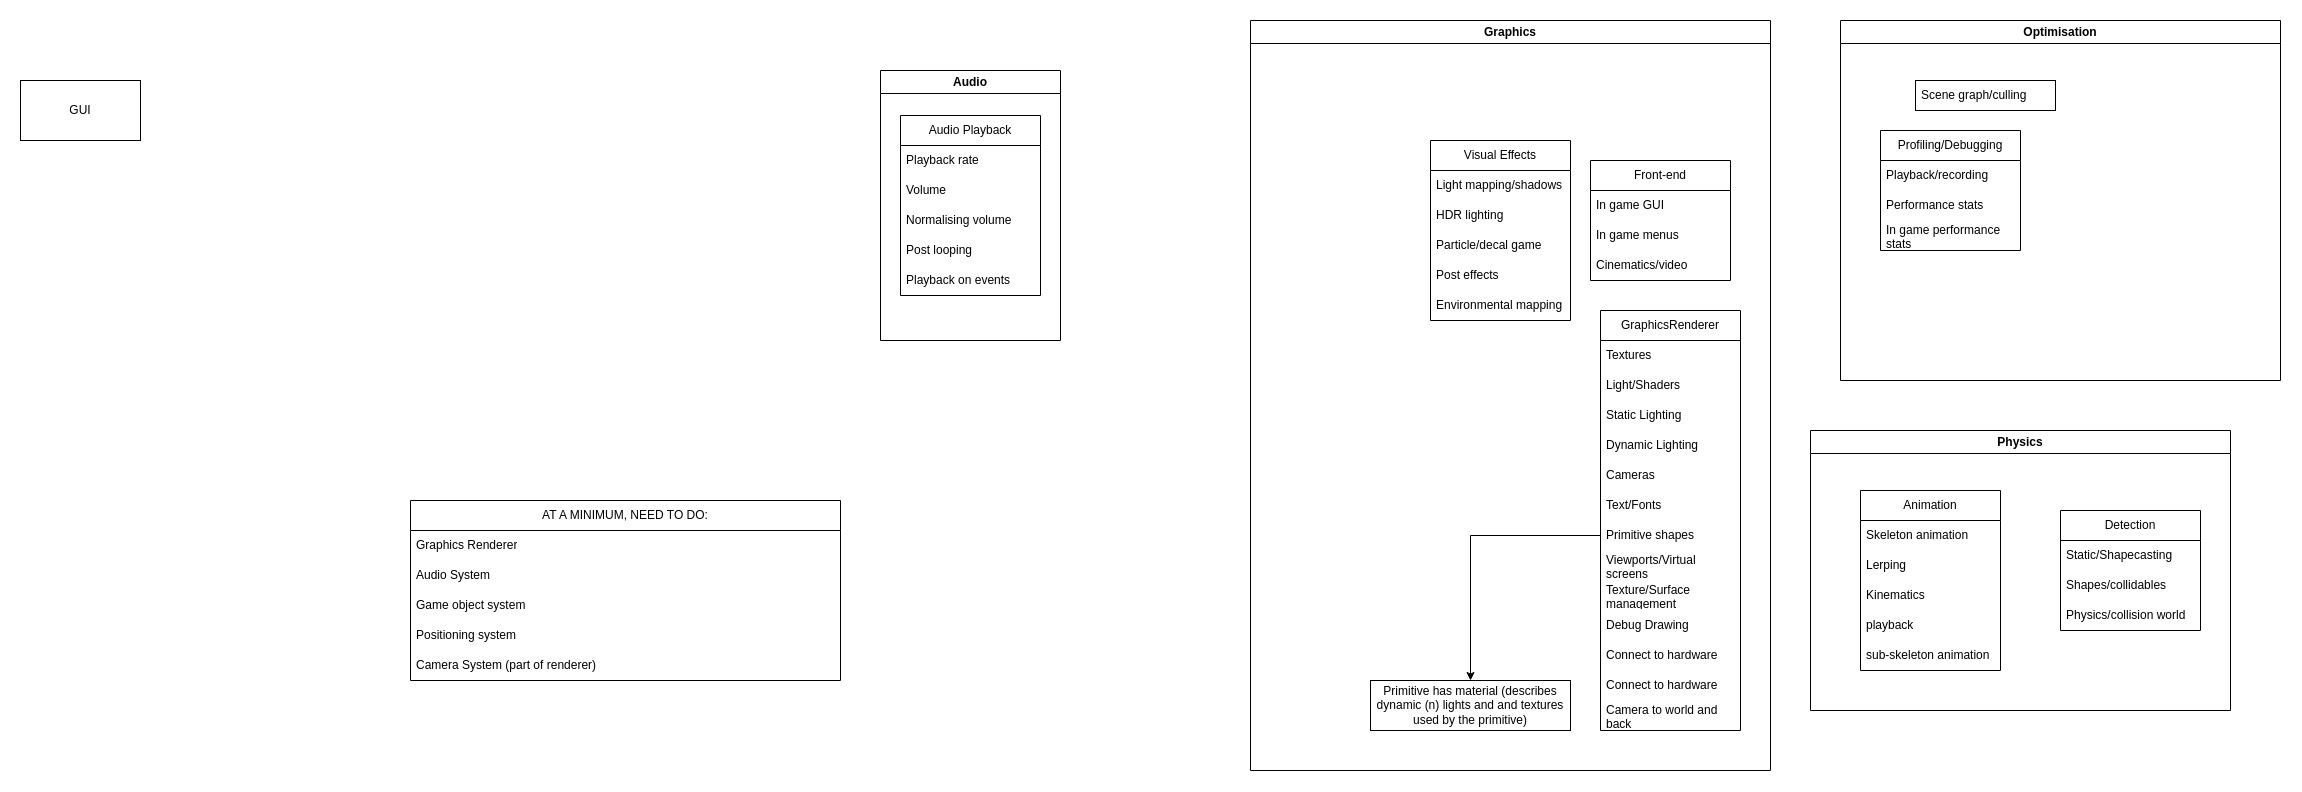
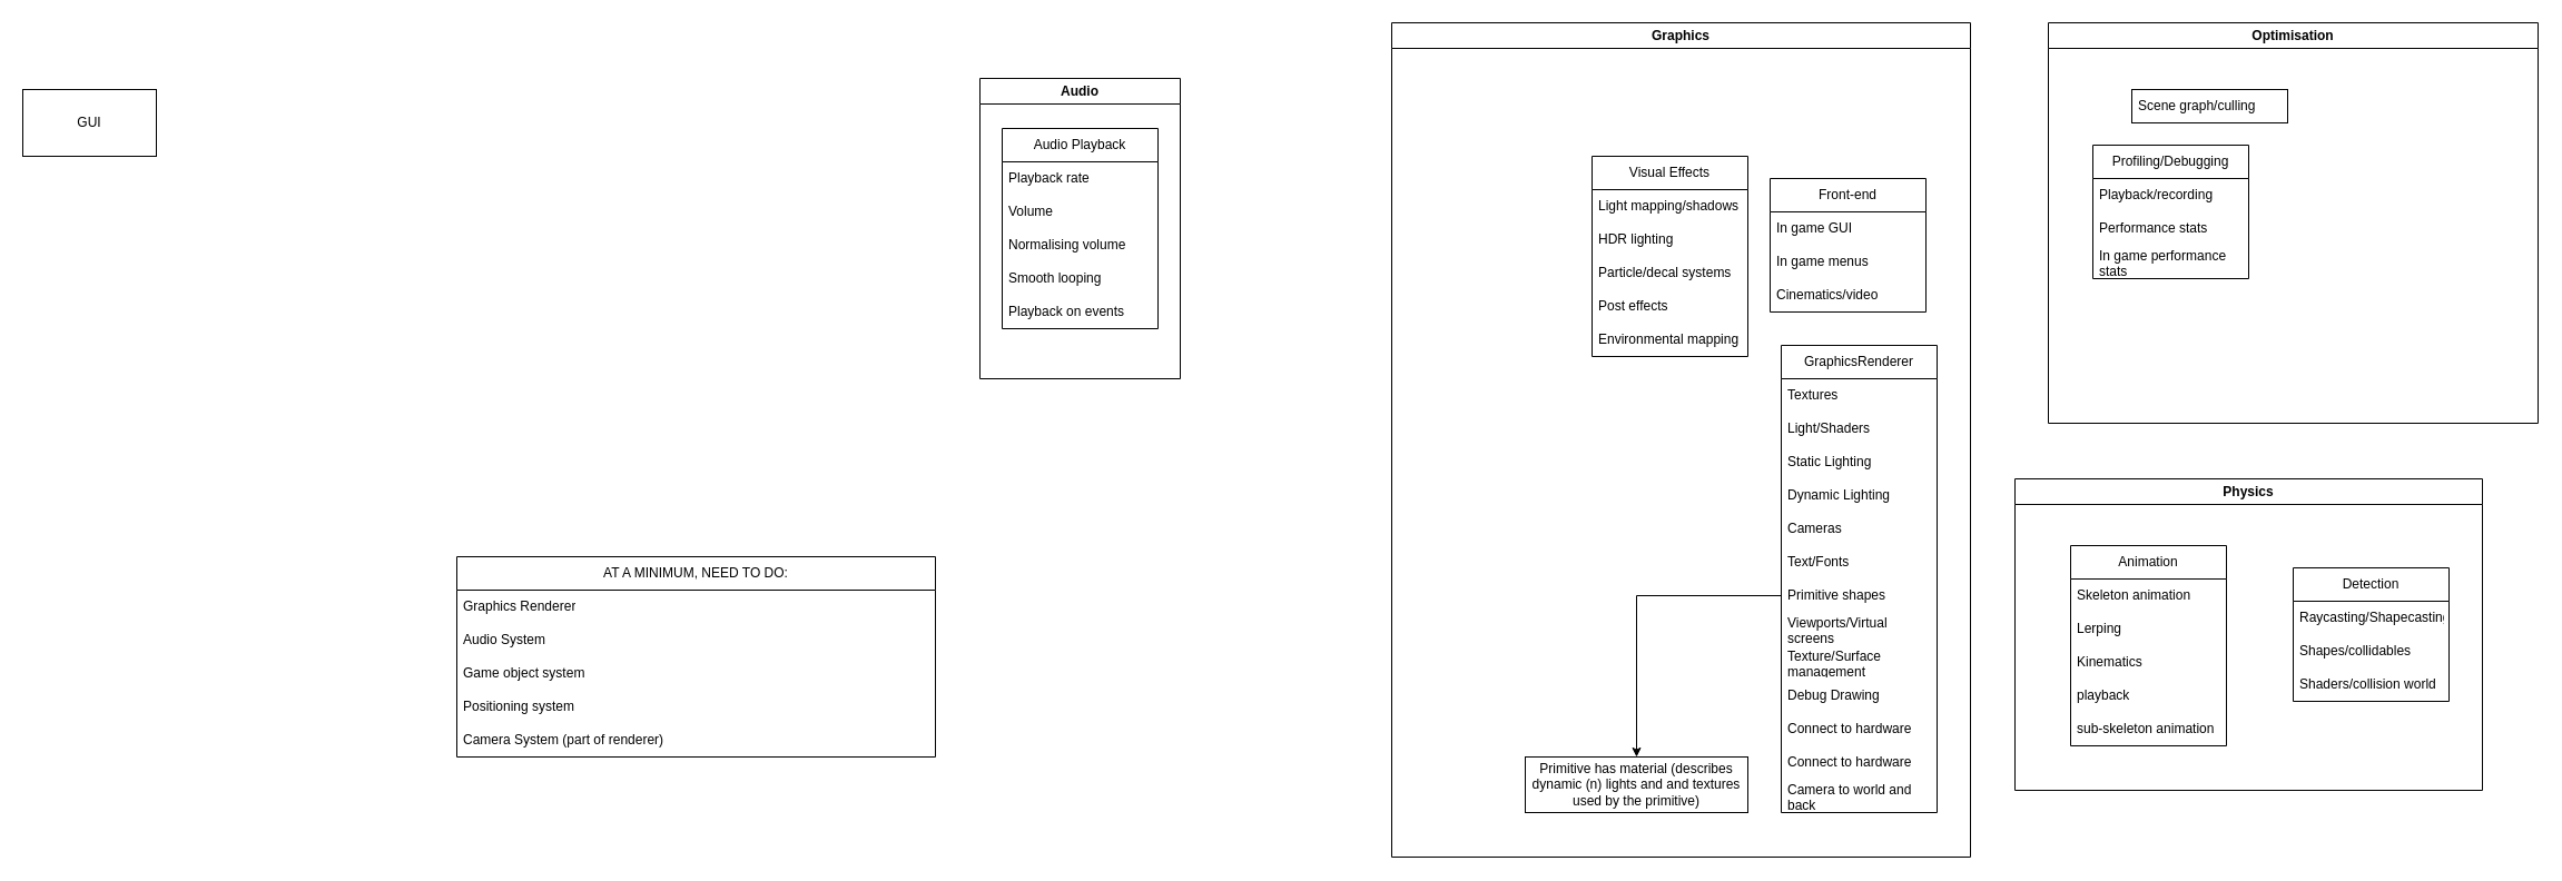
- <mxCell id="22" value="Particle/decal game" style="text;strokeColor=none;fillColor=none;align=left;verticalAlign=middle;spacingLeft=4;spacingRight=4;overflow=hidden;points=[[0,0.5],[1,0.5]];portConstraint=eastwest;rotatable=0;whiteSpace=wrap;html=1;" vertex="1" parent="19"><mxGeometry y="90" width="140" height="30" as="geometry" /></mxCell>
+ <mxCell id="22" value="Particle/decal systems" style="text;strokeColor=none;fillColor=none;align=left;verticalAlign=middle;spacingLeft=4;spacingRight=4;overflow=hidden;points=[[0,0.5],[1,0.5]];portConstraint=eastwest;rotatable=0;whiteSpace=wrap;html=1;" vertex="1" parent="19"><mxGeometry y="90" width="140" height="30" as="geometry" /></mxCell>
- <mxCell id="52" value="Post looping" style="text;strokeColor=none;fillColor=none;align=left;verticalAlign=middle;spacingLeft=4;spacingRight=4;overflow=hidden;points=[[0,0.5],[1,0.5]];portConstraint=eastwest;rotatable=0;whiteSpace=wrap;html=1;" vertex="1" parent="48"><mxGeometry y="120" width="140" height="30" as="geometry" /></mxCell>
+ <mxCell id="52" value="Smooth looping" style="text;strokeColor=none;fillColor=none;align=left;verticalAlign=middle;spacingLeft=4;spacingRight=4;overflow=hidden;points=[[0,0.5],[1,0.5]];portConstraint=eastwest;rotatable=0;whiteSpace=wrap;html=1;" vertex="1" parent="48"><mxGeometry y="120" width="140" height="30" as="geometry" /></mxCell>
- <mxCell id="38" value="Static/Shapecasting" style="text;strokeColor=none;fillColor=none;align=left;verticalAlign=middle;spacingLeft=4;spacingRight=4;overflow=hidden;points=[[0,0.5],[1,0.5]];portConstraint=eastwest;rotatable=0;whiteSpace=wrap;html=1;" vertex="1" parent="37"><mxGeometry y="30" width="140" height="30" as="geometry" /></mxCell>
+ <mxCell id="38" value="Raycasting/Shapecasting" style="text;strokeColor=none;fillColor=none;align=left;verticalAlign=middle;spacingLeft=4;spacingRight=4;overflow=hidden;points=[[0,0.5],[1,0.5]];portConstraint=eastwest;rotatable=0;whiteSpace=wrap;html=1;" vertex="1" parent="37"><mxGeometry y="30" width="140" height="30" as="geometry" /></mxCell>
- <mxCell id="40" value="Physics/collision world" style="text;strokeColor=none;fillColor=none;align=left;verticalAlign=middle;spacingLeft=4;spacingRight=4;overflow=hidden;points=[[0,0.5],[1,0.5]];portConstraint=eastwest;rotatable=0;whiteSpace=wrap;html=1;" vertex="1" parent="37"><mxGeometry y="90" width="140" height="30" as="geometry" /></mxCell>
+ <mxCell id="40" value="Shaders/collision world" style="text;strokeColor=none;fillColor=none;align=left;verticalAlign=middle;spacingLeft=4;spacingRight=4;overflow=hidden;points=[[0,0.5],[1,0.5]];portConstraint=eastwest;rotatable=0;whiteSpace=wrap;html=1;" vertex="1" parent="37"><mxGeometry y="90" width="140" height="30" as="geometry" /></mxCell>
